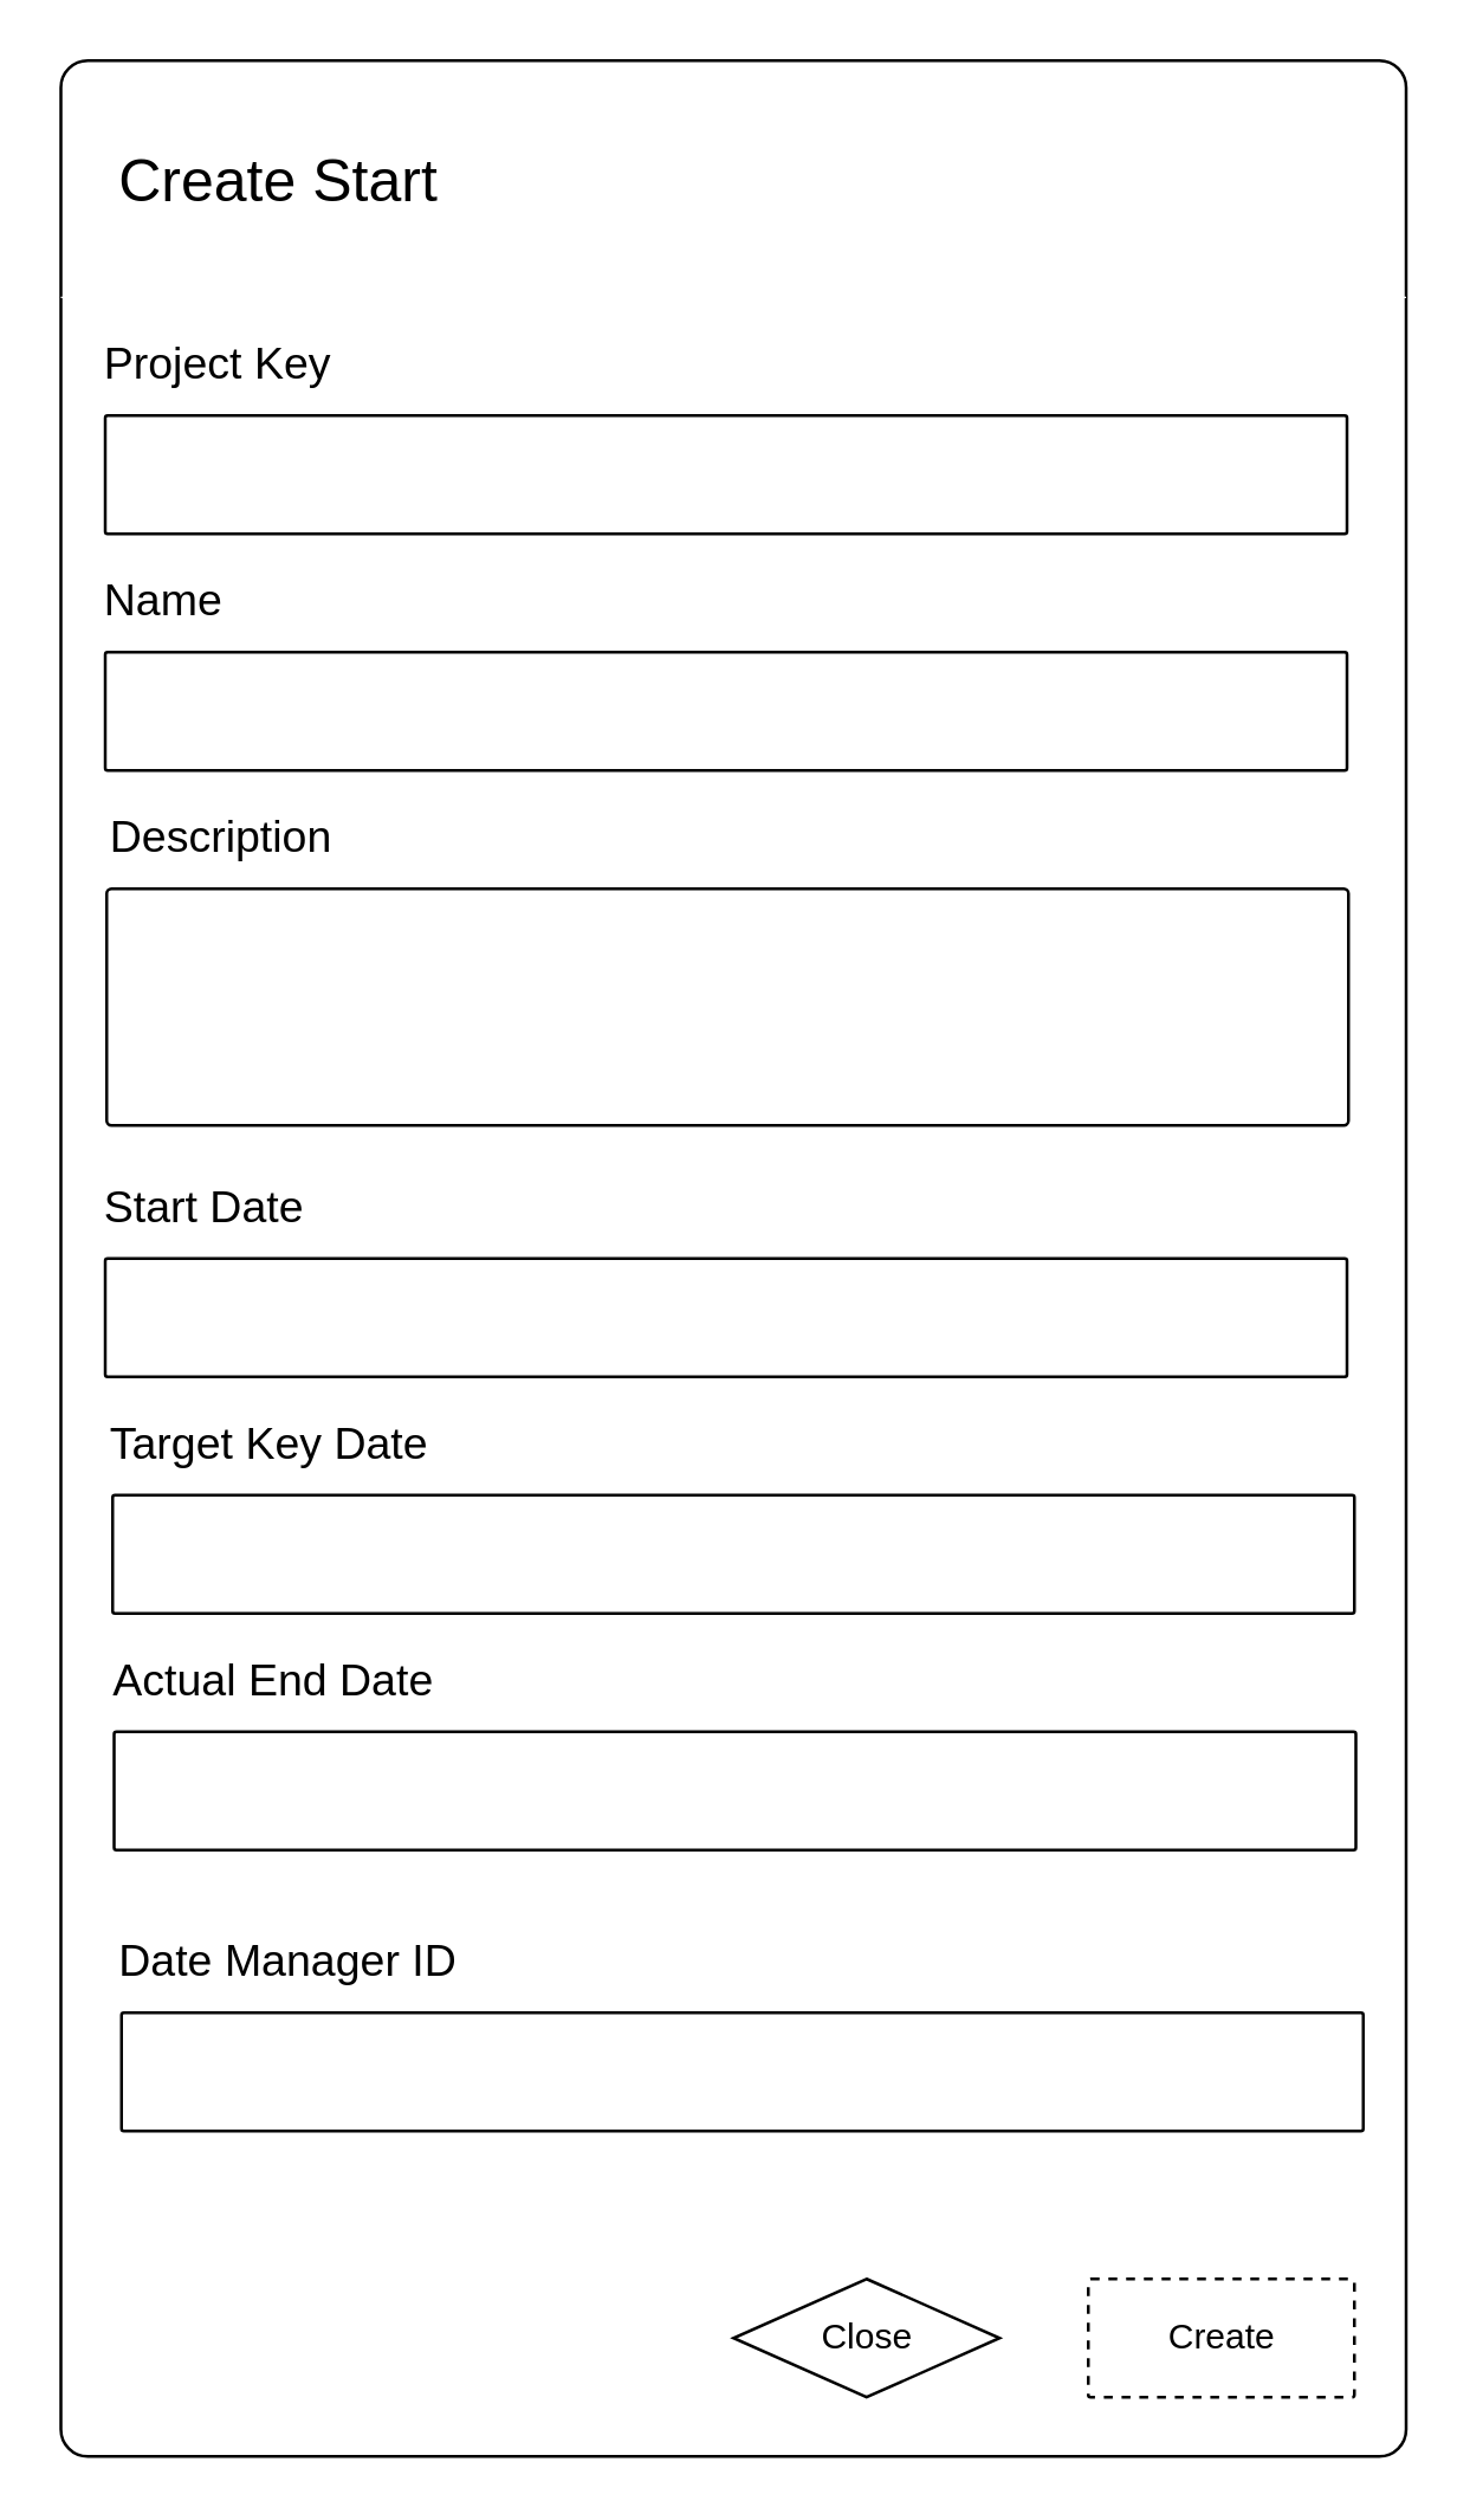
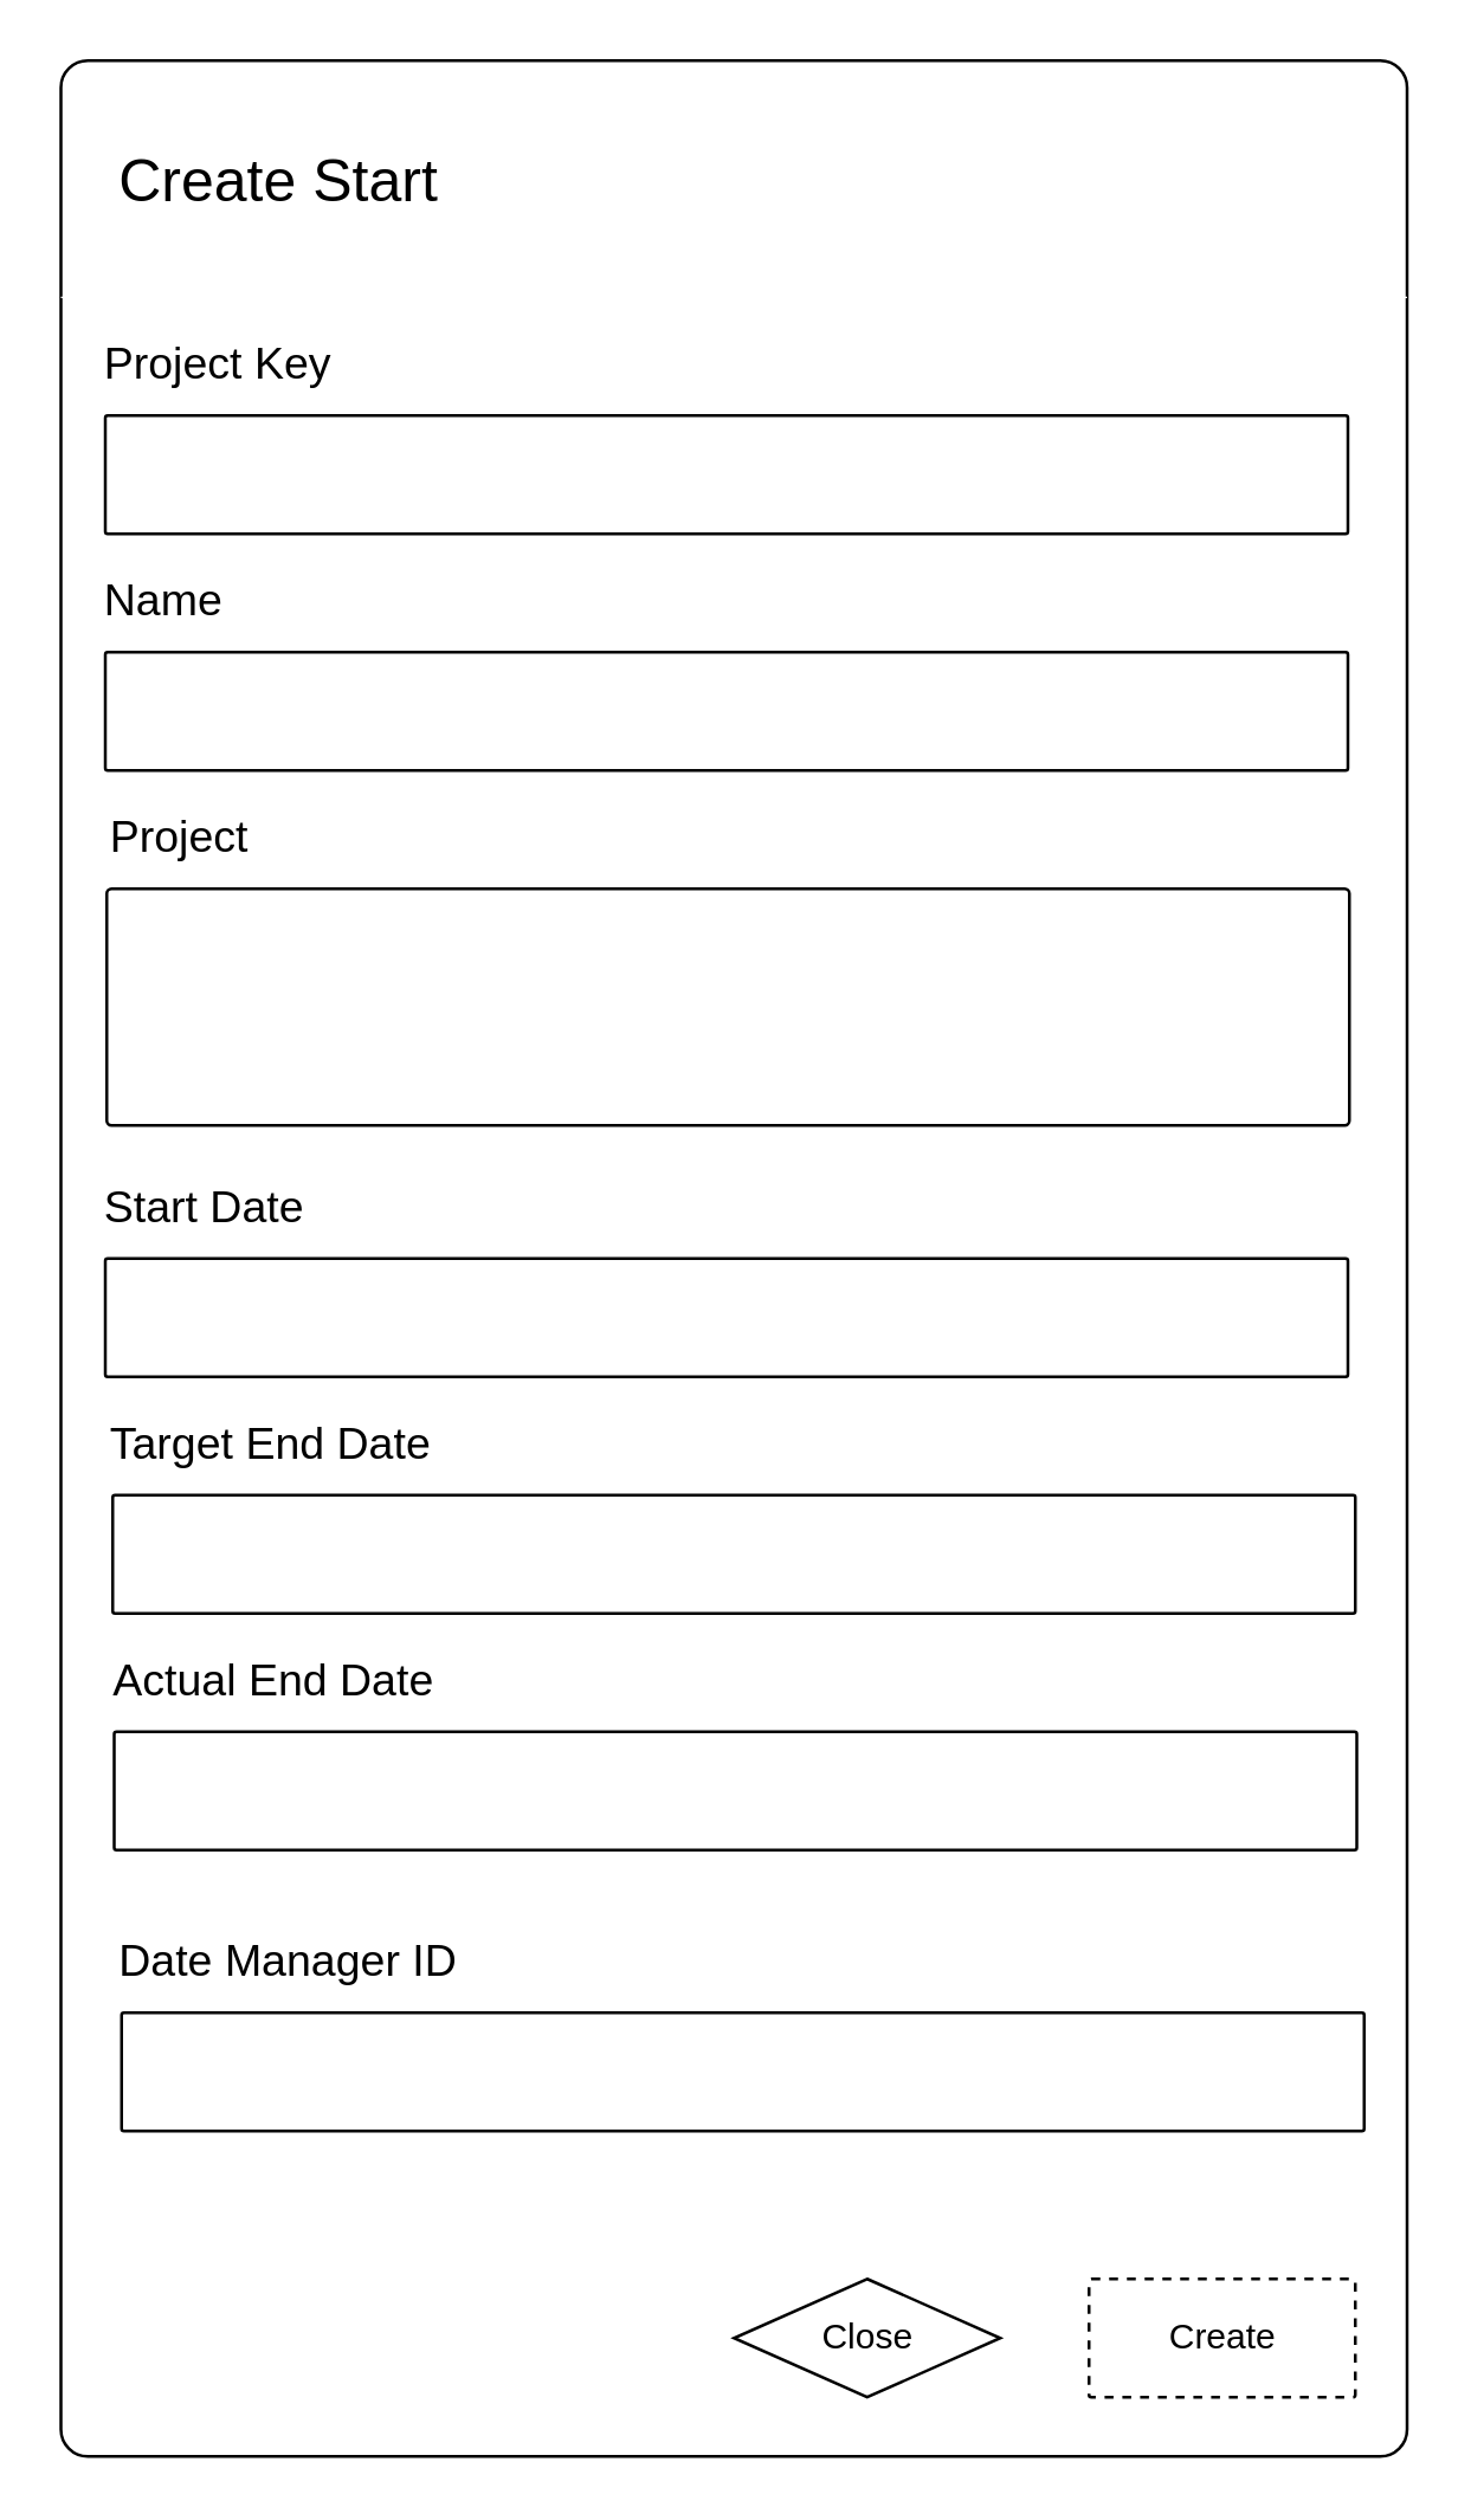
- <mxCell id="10" value="&lt;font style=&quot;font-size: 15px;&quot;&gt;Description&lt;/font&gt;" style="text;html=1;align=left;verticalAlign=middle;resizable=0;points=[];autosize=1;strokeColor=none;fillColor=none;fontSize=20;" parent="1" vertex="1"><mxGeometry x="35" y="260" width="100" height="40" as="geometry" /></mxCell>
+ <mxCell id="10" value="&lt;font style=&quot;font-size: 15px;&quot;&gt;Project&lt;/font&gt;" style="text;html=1;align=left;verticalAlign=middle;resizable=0;points=[];autosize=1;strokeColor=none;fillColor=none;fontSize=20;" parent="1" vertex="1"><mxGeometry x="35" y="260" width="100" height="40" as="geometry" /></mxCell>
- <mxCell id="14" value="&lt;font style=&quot;font-size: 15px;&quot;&gt;Target Key Date&lt;/font&gt;" style="text;html=1;align=left;verticalAlign=middle;resizable=0;points=[];autosize=1;strokeColor=none;fillColor=none;fontSize=20;" parent="1" vertex="1"><mxGeometry x="35" y="465" width="130" height="40" as="geometry" /></mxCell>
+ <mxCell id="14" value="&lt;font style=&quot;font-size: 15px;&quot;&gt;Target End Date&lt;/font&gt;" style="text;html=1;align=left;verticalAlign=middle;resizable=0;points=[];autosize=1;strokeColor=none;fillColor=none;fontSize=20;" parent="1" vertex="1"><mxGeometry x="35" y="465" width="130" height="40" as="geometry" /></mxCell>
